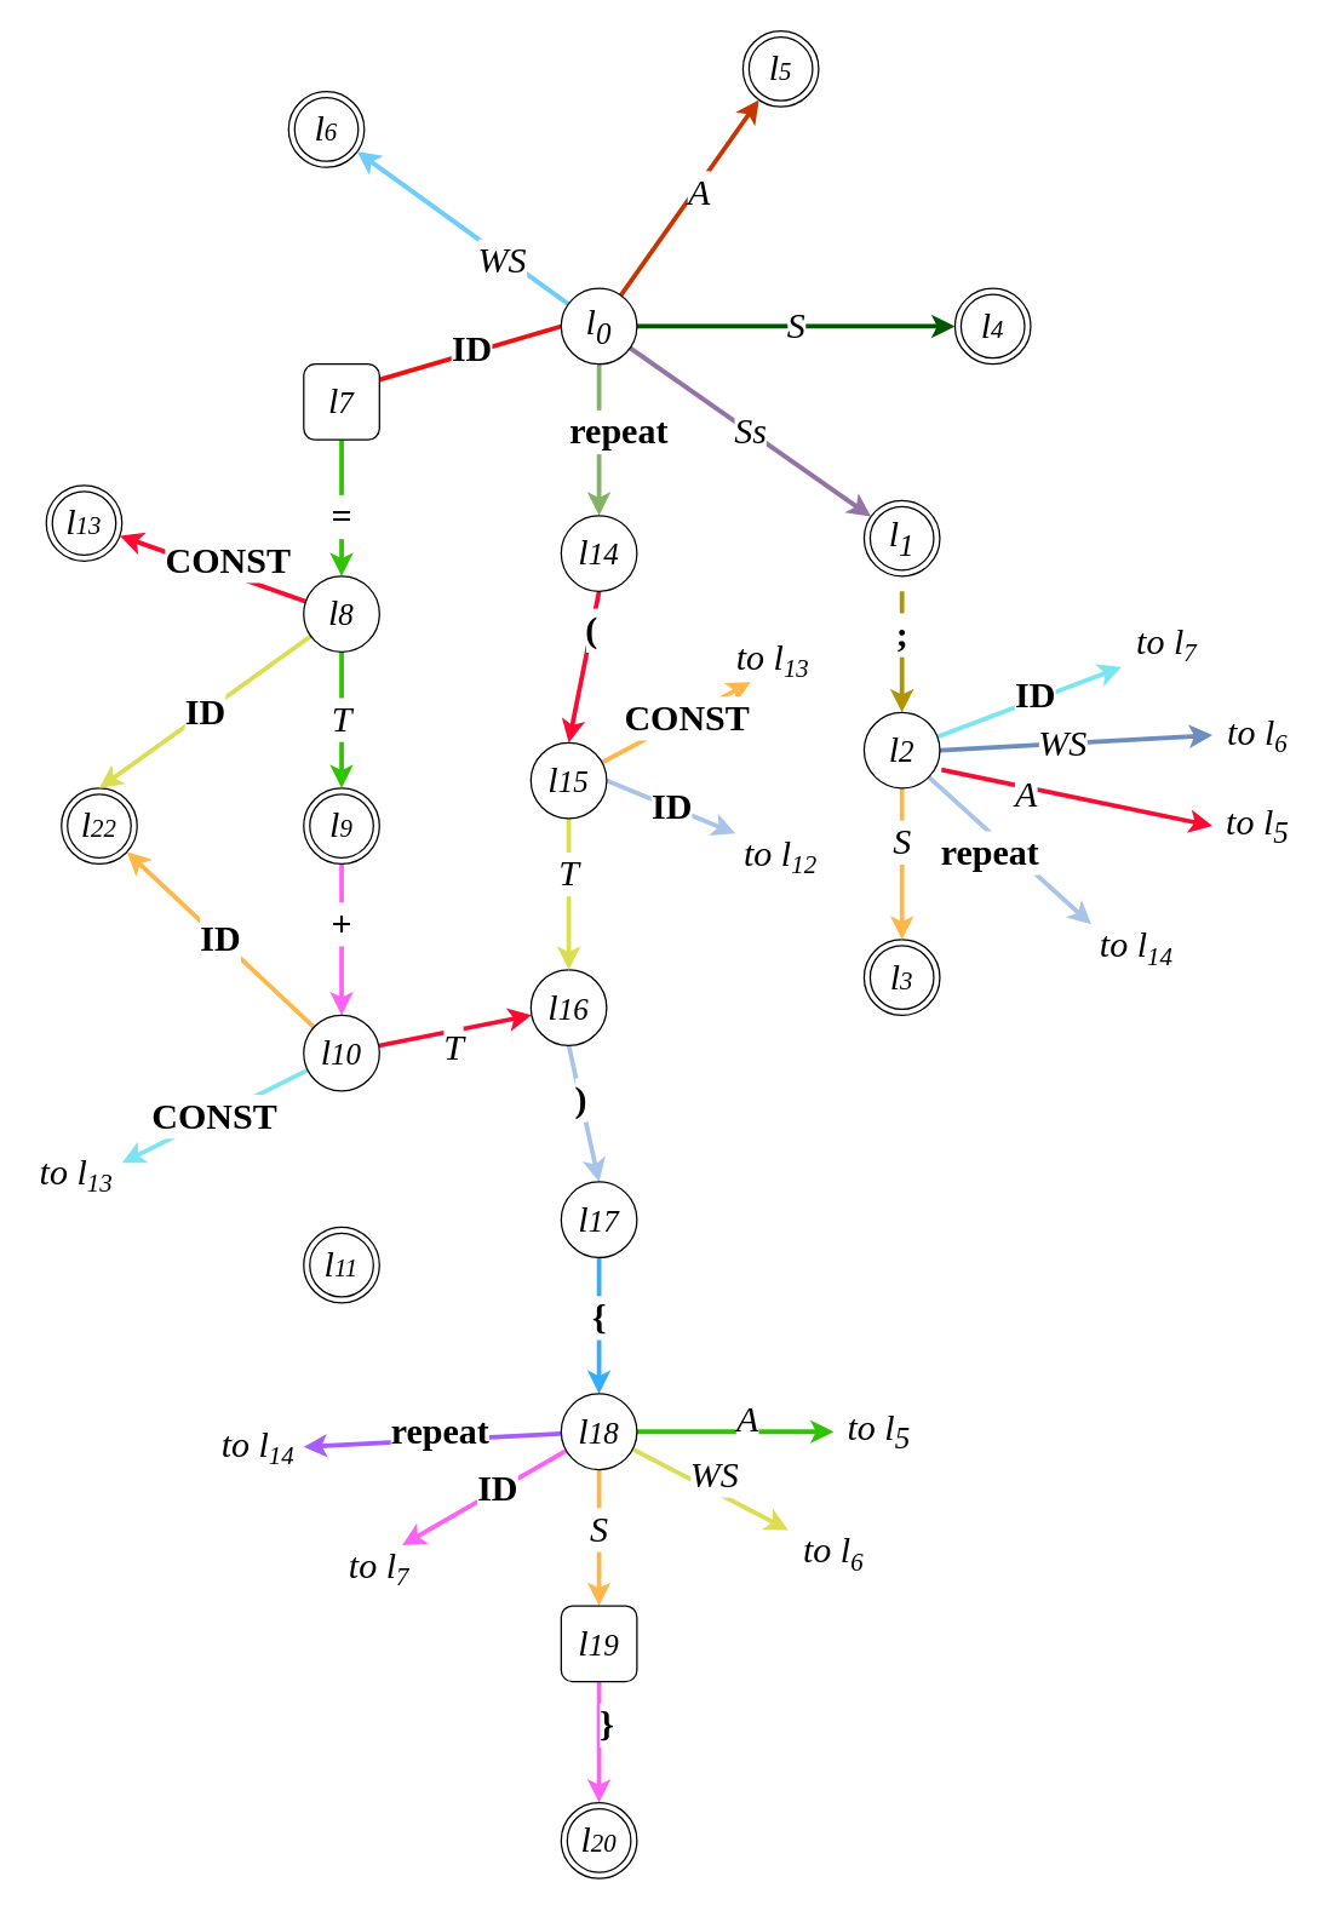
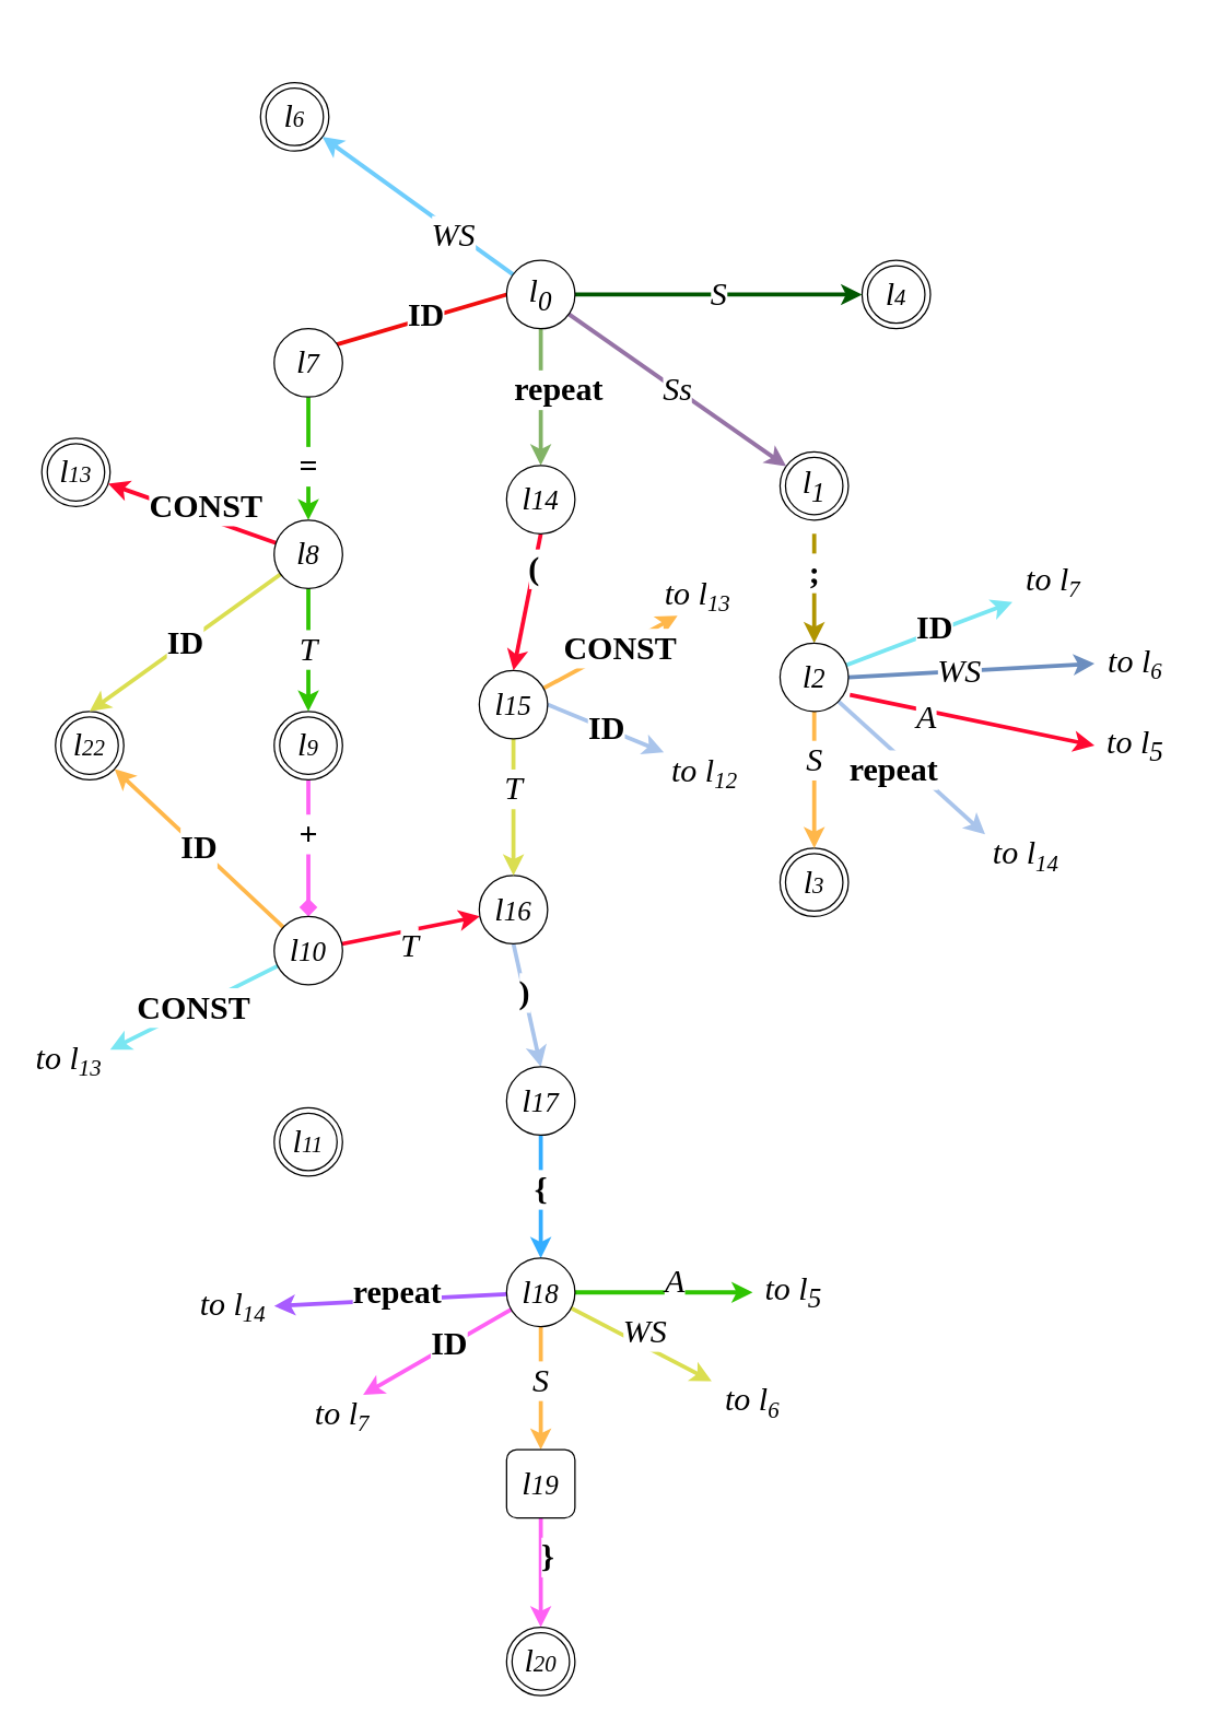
- <mxCell id="11" value="&lt;h1&gt;&lt;i style=&quot;font-weight: normal&quot;&gt;&lt;font face=&quot;Times New Roman&quot;&gt;l&lt;span style=&quot;font-size: 16.667px&quot;&gt;5&lt;/span&gt;&lt;/font&gt;&lt;/i&gt;&lt;/h1&gt;" style="ellipse;shape=doubleEllipse;whiteSpace=wrap;html=1;aspect=fixed;" vertex="1" parent="1"><mxGeometry x="490" y="20" width="50" height="50" as="geometry" /></mxCell>
- <mxCell id="16" value="&lt;i&gt;A&lt;/i&gt;" style="edgeStyle=orthogonalEdgeStyle;curved=1;orthogonalLoop=1;jettySize=auto;html=1;exitDx=0;exitDy=0;entryDx=0;entryDy=0;entryPerimeter=0;fontFamily=Times New Roman;fontSize=24;elbow=vertical;noEdgeStyle=1;orthogonal=1;fillColor=#fa6800;strokeColor=#C73500;strokeWidth=3;" edge="1" parent="1" source="21" target="11"><mxGeometry x="0.08" y="-3" relative="1" as="geometry"><Array as="points" /><mxPoint as="offset" /></mxGeometry></mxCell>
- <mxCell id="28" value="&lt;h1&gt;&lt;i style=&quot;font-weight: normal&quot;&gt;l&lt;span style=&quot;font-size: 20px&quot;&gt;7&lt;/span&gt;&lt;/i&gt;&lt;/h1&gt;" style="whiteSpace=wrap;html=1;aspect=fixed;fontFamily=Times New Roman;rounded=1;" vertex="1" parent="1"><mxGeometry x="200" y="240" width="50" height="50" as="geometry" /></mxCell>
+ <mxCell id="28" value="&lt;h1&gt;&lt;i style=&quot;font-weight: normal&quot;&gt;l&lt;span style=&quot;font-size: 20px&quot;&gt;7&lt;/span&gt;&lt;/i&gt;&lt;/h1&gt;" style="ellipse;whiteSpace=wrap;html=1;aspect=fixed;fontFamily=Times New Roman;" vertex="1" parent="1"><mxGeometry x="200" y="240" width="50" height="50" as="geometry" /></mxCell>
- <mxCell id="8" value="&lt;b&gt;+&lt;/b&gt;" style="orthogonalLoop=1;jettySize=auto;html=1;exitDx=0;exitDy=0;fontFamily=Times New Roman;fontSize=24;elbow=vertical;orthogonal=1;strokeColor=#FF61F4;strokeWidth=3;entryX=0.5;entryY=0;entryDx=0;entryDy=0;" edge="1" parent="1" source="9" target="36"><mxGeometry x="-0.2" relative="1" as="geometry"><mxPoint x="1565" y="780" as="targetPoint" /><mxPoint as="offset" /></mxGeometry></mxCell>
+ <mxCell id="8" value="&lt;b&gt;+&lt;/b&gt;" style="orthogonalLoop=1;jettySize=auto;html=1;exitDx=0;exitDy=0;fontFamily=Times New Roman;fontSize=24;elbow=vertical;orthogonal=1;strokeColor=#FF61F4;strokeWidth=3;entryX=0.5;entryY=0;entryDx=0;entryDy=0;endArrow=diamond;" edge="1" parent="1" source="9" target="36"><mxGeometry x="-0.2" relative="1" as="geometry"><mxPoint x="1565" y="780" as="targetPoint" /><mxPoint as="offset" /></mxGeometry></mxCell>
